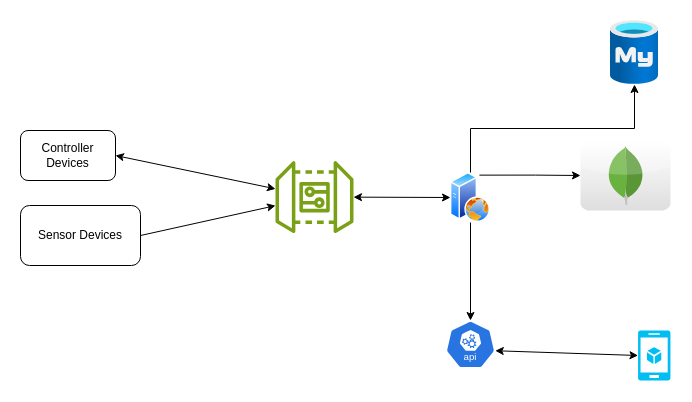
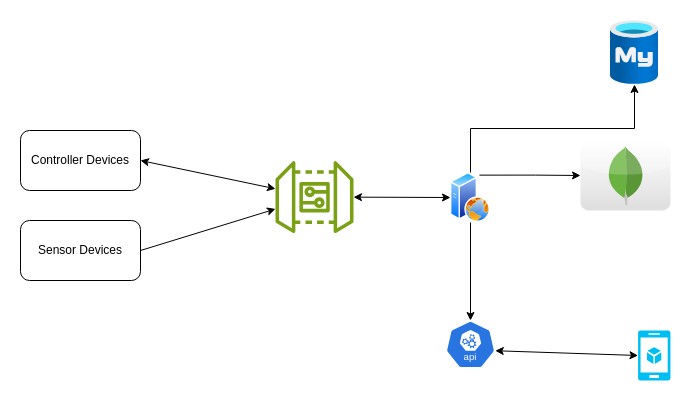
- <mxCell id="2" value="Controller Devices" style="rounded=1;whiteSpace=wrap;html=1;" vertex="1" parent="1"><mxGeometry x="20" y="130" width="95" height="50" as="geometry" /></mxCell>
+ <mxCell id="2" value="Controller Devices" style="rounded=1;whiteSpace=wrap;html=1;" vertex="1" parent="1"><mxGeometry x="20" y="130" width="120" height="60" as="geometry" /></mxCell>
- <mxCell id="3" value="Sensor Devices" style="rounded=1;whiteSpace=wrap;html=1;" vertex="1" parent="1"><mxGeometry x="20" y="205" width="120" height="60" as="geometry" /></mxCell>
+ <mxCell id="3" value="Sensor Devices" style="rounded=1;whiteSpace=wrap;html=1;" vertex="1" parent="1"><mxGeometry x="20" y="220" width="120" height="60" as="geometry" /></mxCell>
